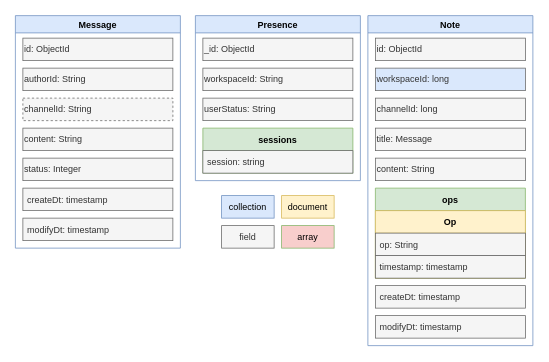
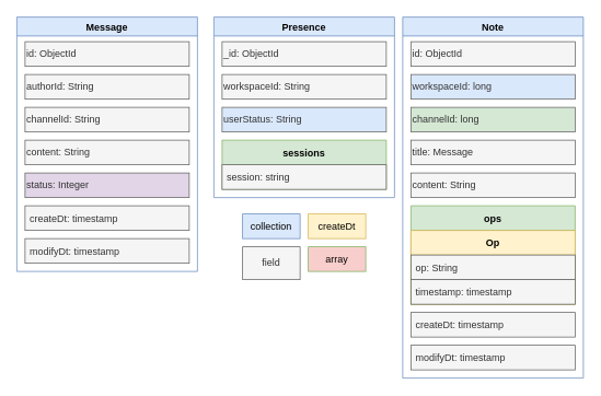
- <mxCell id="6" value="&lt;div&gt;&lt;span&gt;channelId: String&lt;/span&gt;&lt;/div&gt;" style="rounded=0;whiteSpace=wrap;html=1;shadow=0;fontSize=12;strokeColor=#666666;align=left;fillColor=#f5f5f5;fontColor=#333333;dashed=1;" vertex="1" parent="2"><mxGeometry x="10" y="110" width="200" height="30" as="geometry" /></mxCell>
+ <mxCell id="6" value="&lt;div&gt;&lt;span&gt;channelId: String&lt;/span&gt;&lt;/div&gt;" style="rounded=0;whiteSpace=wrap;html=1;shadow=0;fontSize=12;strokeColor=#666666;align=left;fillColor=#f5f5f5;fontColor=#333333;" vertex="1" parent="2"><mxGeometry x="10" y="110" width="200" height="30" as="geometry" /></mxCell>
- <mxCell id="17" value="&lt;div&gt;&lt;span&gt;userStatus: String&lt;/span&gt;&lt;/div&gt;" style="rounded=0;whiteSpace=wrap;html=1;shadow=0;fontSize=12;strokeColor=#666666;align=left;fillColor=#f5f5f5;fontColor=#333333;" vertex="1" parent="14"><mxGeometry x="10" y="110" width="200" height="30" as="geometry" /></mxCell>
+ <mxCell id="17" value="&lt;div&gt;&lt;span&gt;userStatus: String&lt;/span&gt;&lt;/div&gt;" style="rounded=0;whiteSpace=wrap;html=1;shadow=0;fontSize=12;strokeColor=#666666;align=left;fillColor=#dae8fc;fontColor=#333333;" vertex="1" parent="14"><mxGeometry x="10" y="110" width="200" height="30" as="geometry" /></mxCell>
- <mxCell id="23" value="&lt;div&gt;&lt;span&gt;channelId: long&lt;/span&gt;&lt;/div&gt;" style="rounded=0;whiteSpace=wrap;html=1;shadow=0;fontSize=12;strokeColor=#666666;align=left;fillColor=#f5f5f5;fontColor=#333333;" parent="20" vertex="1"><mxGeometry x="10" y="110" width="200" height="30" as="geometry" /></mxCell>
+ <mxCell id="23" value="&lt;div&gt;&lt;span&gt;channelId: long&lt;/span&gt;&lt;/div&gt;" style="rounded=0;whiteSpace=wrap;html=1;shadow=0;fontSize=12;strokeColor=#666666;align=left;fillColor=#d5e8d4;fontColor=#333333;" parent="20" vertex="1"><mxGeometry x="10" y="110" width="200" height="30" as="geometry" /></mxCell>
- <mxCell id="3" value="&lt;div&gt;&lt;span&gt;status: Integer&lt;/span&gt;&lt;/div&gt;" style="rounded=0;whiteSpace=wrap;html=1;shadow=0;fontSize=12;strokeColor=#666666;align=left;fillColor=#f5f5f5;fontColor=#333333;" parent="2" vertex="1"><mxGeometry x="10" y="190" width="200" height="30" as="geometry" /></mxCell>
+ <mxCell id="3" value="&lt;div&gt;&lt;span&gt;status: Integer&lt;/span&gt;&lt;/div&gt;" style="rounded=0;whiteSpace=wrap;html=1;shadow=0;fontSize=12;strokeColor=#666666;align=left;fillColor=#e1d5e7;fontColor=#333333;" parent="2" vertex="1"><mxGeometry x="10" y="190" width="200" height="30" as="geometry" /></mxCell>
- <mxCell id="10" value="document" style="rounded=0;whiteSpace=wrap;html=1;shadow=0;fontSize=12;strokeColor=#d6b656;align=center;fillColor=#fff2cc;" parent="1" vertex="1"><mxGeometry x="375" y="260" width="70" height="30" as="geometry" /></mxCell>
+ <mxCell id="10" value="createDt" style="rounded=0;whiteSpace=wrap;html=1;shadow=0;fontSize=12;strokeColor=#d6b656;align=center;fillColor=#fff2cc;" parent="1" vertex="1"><mxGeometry x="375" y="260" width="70" height="30" as="geometry" /></mxCell>
- <mxCell id="11" value="field" style="rounded=0;whiteSpace=wrap;html=1;shadow=0;fontSize=12;strokeColor=#666666;align=center;fillColor=#f5f5f5;fontColor=#333333;" parent="1" vertex="1"><mxGeometry x="295" y="300" width="70" height="30" as="geometry" /></mxCell>
+ <mxCell id="11" value="field" style="rounded=0;whiteSpace=wrap;html=1;shadow=0;fontSize=12;strokeColor=#666666;align=center;fillColor=#f5f5f5;fontColor=#333333;" parent="1" vertex="1"><mxGeometry x="295" y="300" width="70" height="40" as="geometry" /></mxCell>
